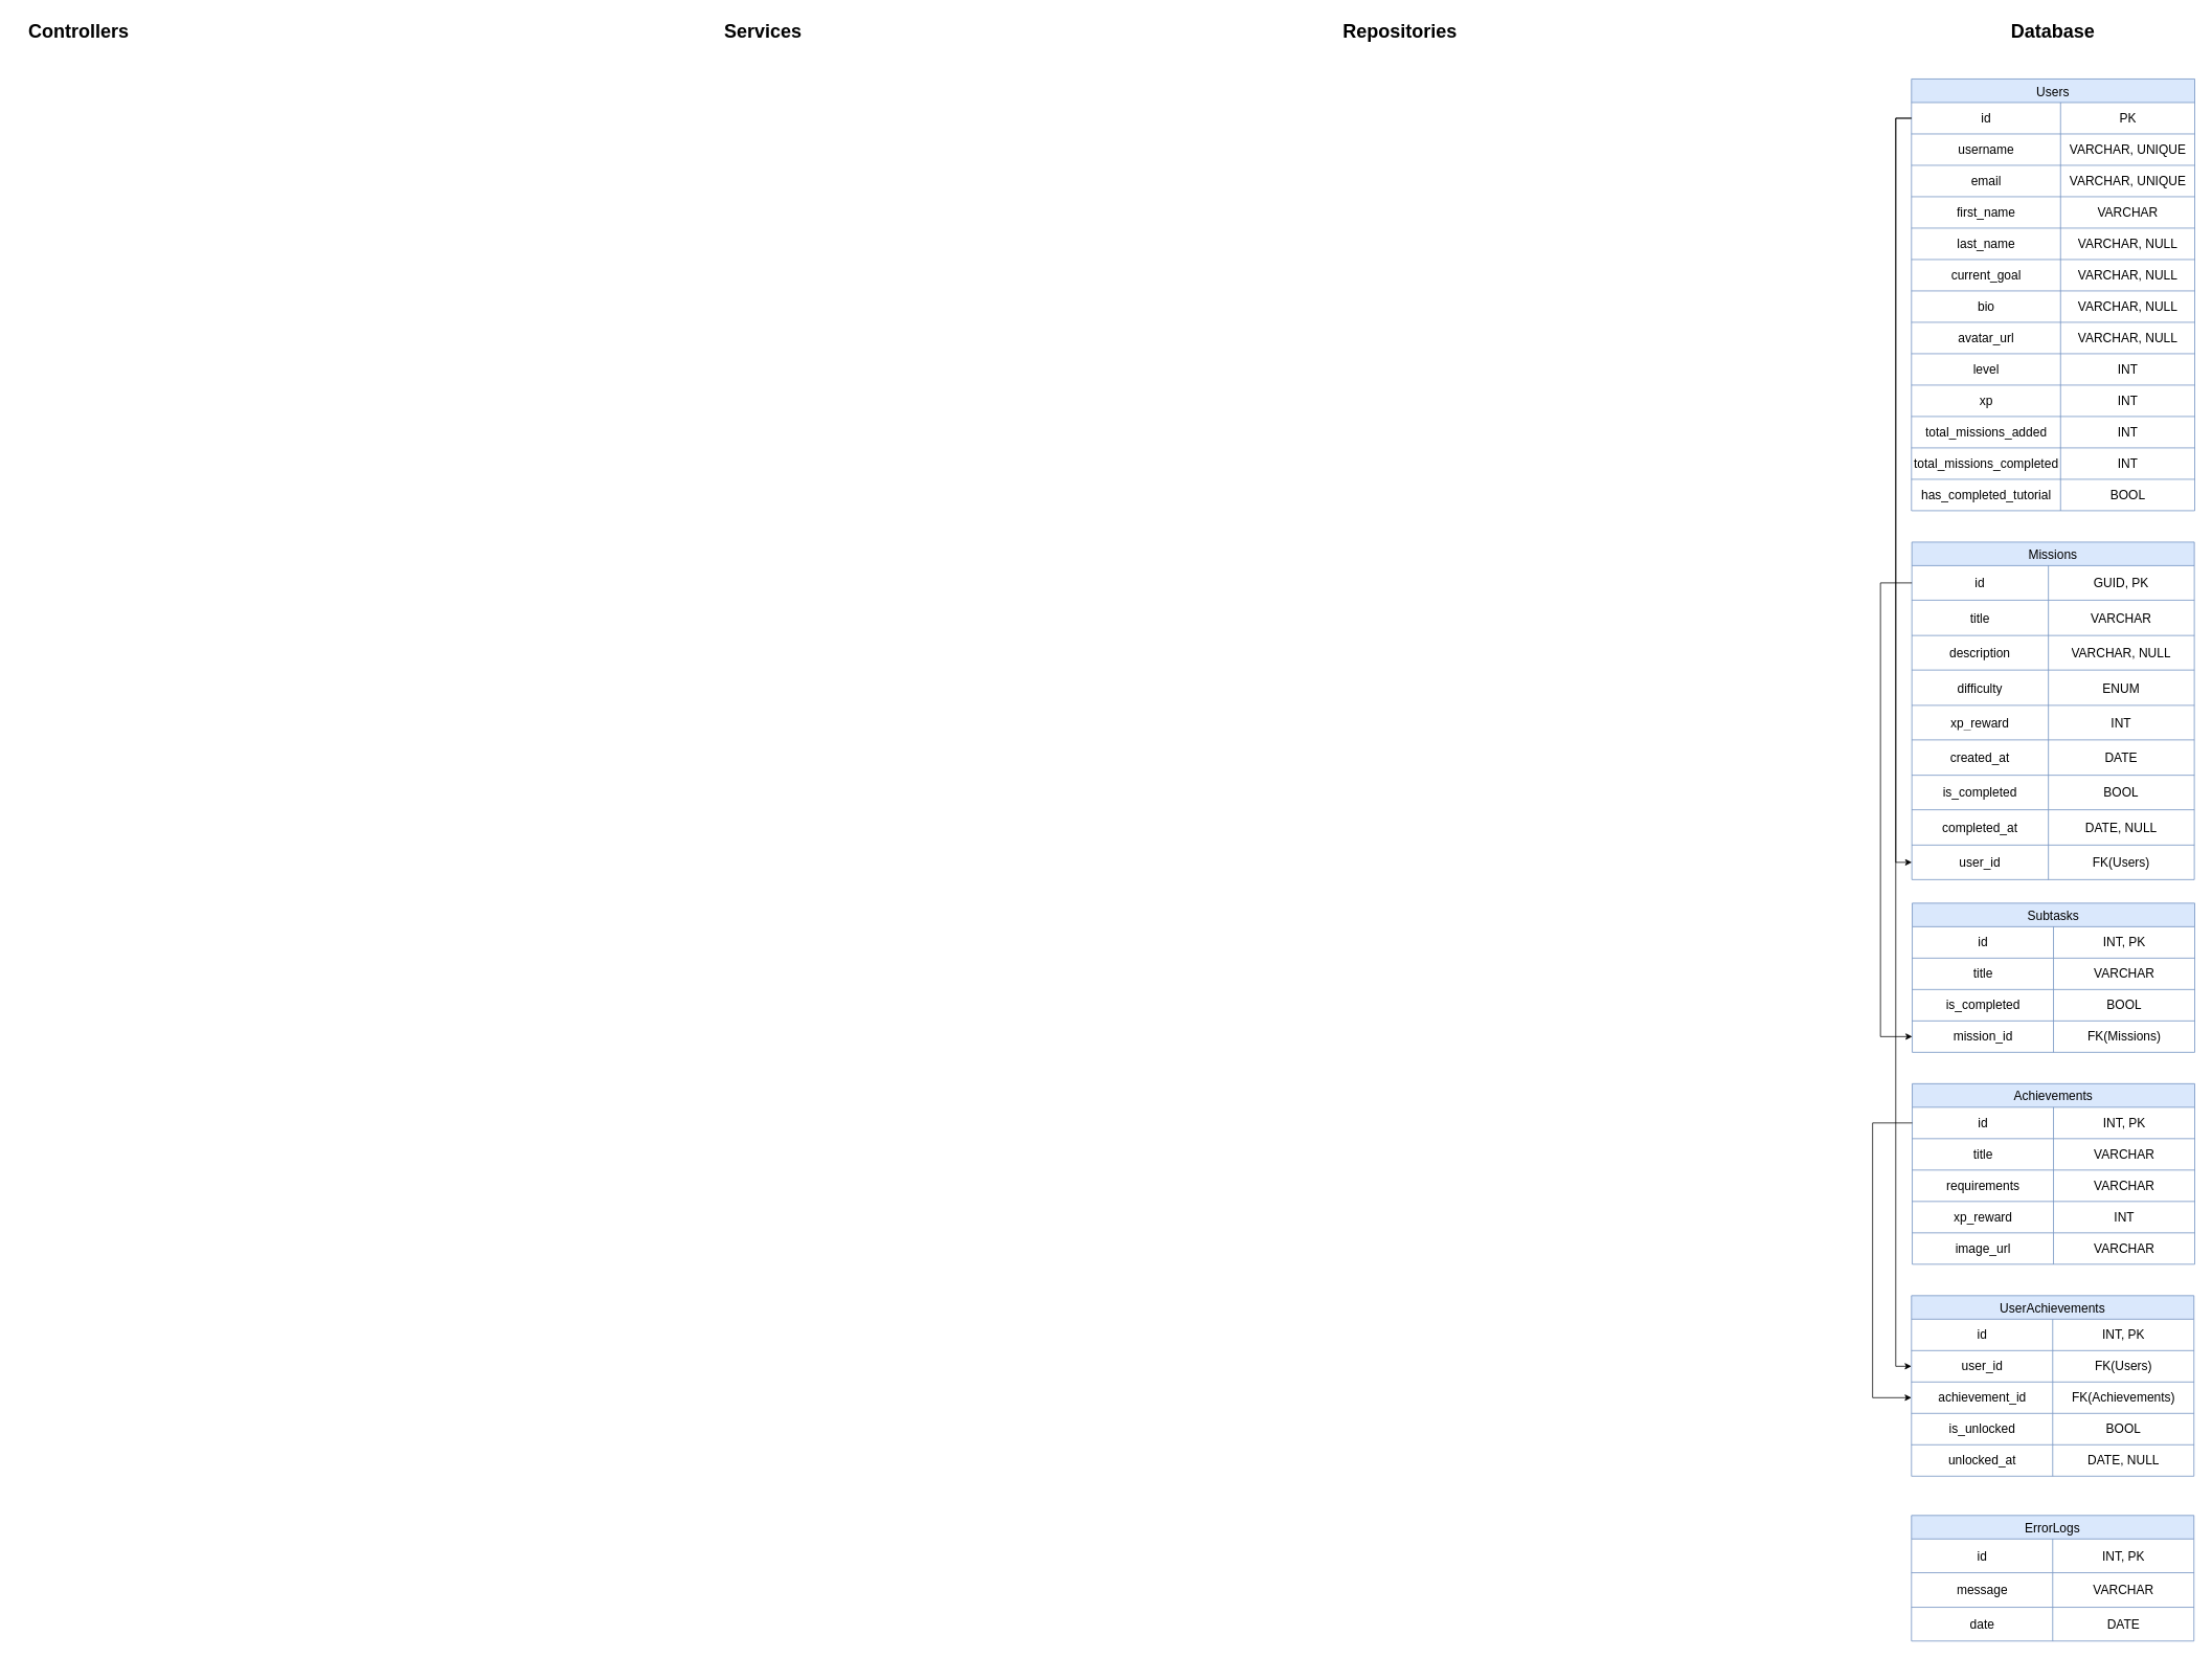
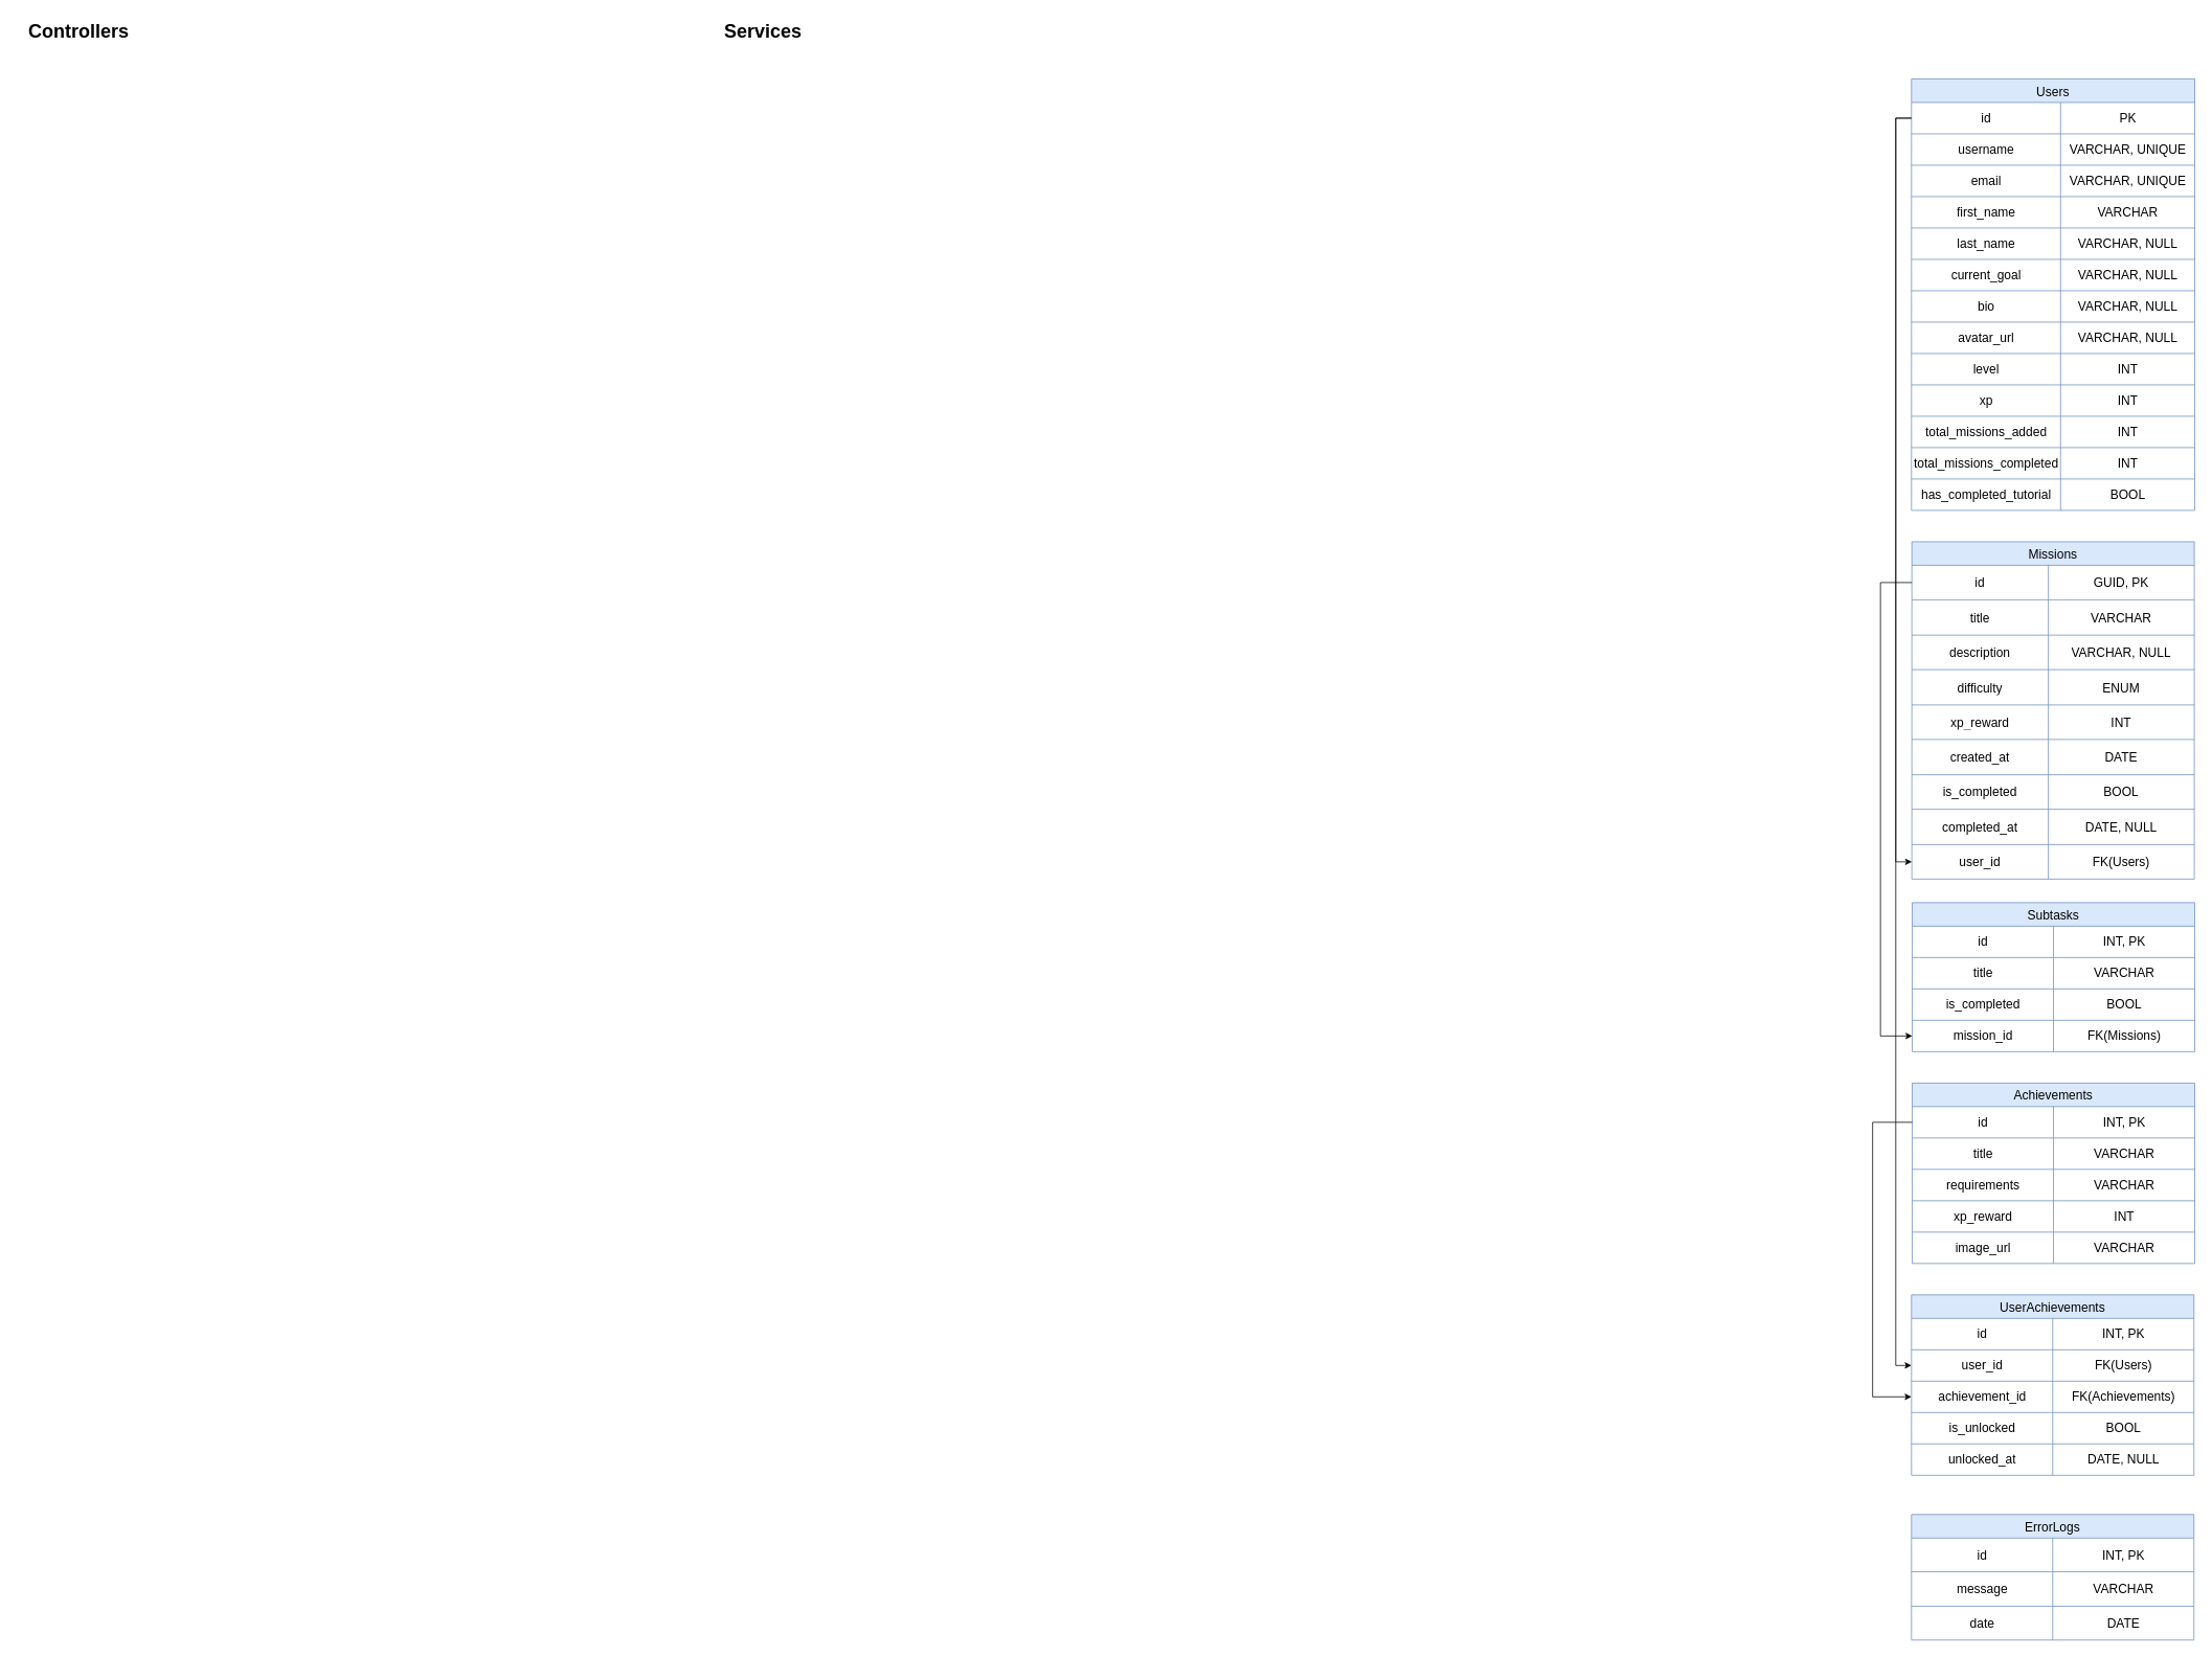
- <mxCell id="4" value="&lt;h1&gt;&lt;b&gt;Repositories&lt;/b&gt;&lt;/h1&gt;" style="text;html=1;align=center;verticalAlign=middle;whiteSpace=wrap;rounded=0;" vertex="1" parent="1"><mxGeometry x="1704" width="160" height="40" as="geometry" y="20" /></mxCell>
- <mxCell id="5" value="&lt;h1&gt;&lt;b&gt;Database&lt;/b&gt;&lt;/h1&gt;" style="text;html=1;align=center;verticalAlign=middle;whiteSpace=wrap;rounded=0;" vertex="1" parent="1"><mxGeometry x="2536" width="160" height="40" as="geometry" y="20" /></mxCell>
